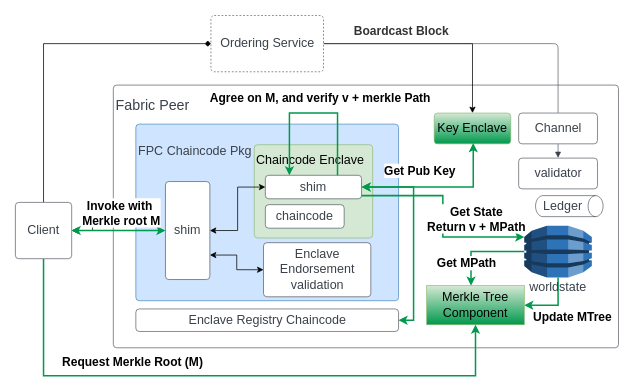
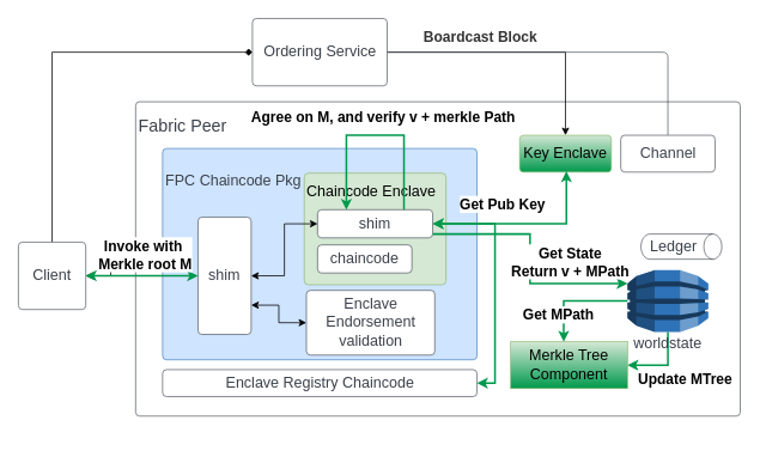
- <mxCell id="9" value="Ordering Service" style="html=1;overflow=block;blockSpacing=1;whiteSpace=wrap;fontSize=16.7;fontColor=#3a414a;spacing=3.8;strokeColor=#3a414a;strokeOpacity=100;rounded=1;absoluteArcSize=1;arcSize=9;strokeWidth=0.8;lucidId=cE2T7upM-5wP;dashed=1;" parent="1" vertex="1"><mxGeometry x="280.5" y="20" width="150" height="75" as="geometry" /></mxCell>
+ <mxCell id="9" value="Ordering Service" style="html=1;overflow=block;blockSpacing=1;whiteSpace=wrap;fontSize=16.7;fontColor=#3a414a;spacing=3.8;strokeColor=#3a414a;strokeOpacity=100;rounded=1;absoluteArcSize=1;arcSize=9;strokeWidth=0.8;lucidId=cE2T7upM-5wP;" parent="1" vertex="1"><mxGeometry x="280.5" y="20" width="150" height="75" as="geometry" /></mxCell>
- <mxCell id="12" value="" style="html=1;jettySize=18;whiteSpace=wrap;fontSize=13;strokeColor=#3a414a;strokeOpacity=100;strokeWidth=0.8;rounded=1;arcSize=12;edgeStyle=orthogonalEdgeStyle;startArrow=none;endArrow=block;endFill=1;exitX=0.5;exitY=1.009;exitPerimeter=0;entryX=0.5;entryY=-0.009;entryPerimeter=0;lucidId=.cRUCi.LfDTX;" parent="1" source="13" target="20" edge="1"><mxGeometry width="100" height="100" relative="1" as="geometry"><Array as="points" /></mxGeometry></mxCell>
- <mxCell id="20" value="validator" style="html=1;overflow=block;blockSpacing=1;whiteSpace=wrap;fontSize=16.7;fontColor=#3a414a;spacing=3.8;strokeColor=#3a414a;strokeOpacity=100;rounded=1;absoluteArcSize=1;arcSize=9;strokeWidth=0.8;lucidId=tcRUu2L1BEtK;" parent="1" vertex="1"><mxGeometry x="690.5" y="210" width="105" height="41" as="geometry" /></mxCell>
- <mxCell id="26" value="Enclave Endorsement validation" style="html=1;overflow=block;blockSpacing=1;whiteSpace=wrap;fontSize=16.7;fontColor=#3a414a;spacing=3.8;strokeColor=#3a414a;strokeOpacity=100;rounded=1;absoluteArcSize=1;arcSize=9;strokeWidth=0.8;lucidId=lgRUx1K73TkX;" parent="23" vertex="1"><mxGeometry x="170.07" y="157.965" width="142.958" height="72.063" as="geometry" /></mxCell>
+ <mxCell id="26" value="Enclave Endorsement validation" style="html=1;overflow=block;blockSpacing=1;whiteSpace=wrap;fontSize=16.7;fontColor=#3a414a;spacing=3.8;strokeColor=#3a414a;strokeOpacity=100;rounded=1;absoluteArcSize=1;arcSize=9;strokeWidth=0.8;lucidId=lgRUx1K73TkX;" parent="23" vertex="1"><mxGeometry x="160.07" y="157.965" width="142.958" height="72.063" as="geometry" /></mxCell>
- <mxCell id="4" style="edgeStyle=orthogonalEdgeStyle;rounded=0;orthogonalLoop=1;jettySize=auto;html=1;entryX=0.5;entryY=1;entryDx=0;entryDy=0;strokeColor=#00994D;strokeWidth=2;" parent="1" source="7" target="22" edge="1"><mxGeometry relative="1" as="geometry"><Array as="points"><mxPoint x="58" y="500" /><mxPoint x="633" y="500" /></Array></mxGeometry></mxCell>
- <mxCell id="5" value="&lt;b&gt;&lt;font style=&quot;font-size: 16px;&quot;&gt;Request Merkle Root (M)&lt;/font&gt;&lt;/b&gt;" style="edgeLabel;html=1;align=center;verticalAlign=middle;resizable=0;points=[];" parent="4" vertex="1" connectable="0"><mxGeometry x="-0.588" y="1" relative="1" as="geometry"><mxPoint x="109" y="-19" as="offset" /></mxGeometry></mxCell>
